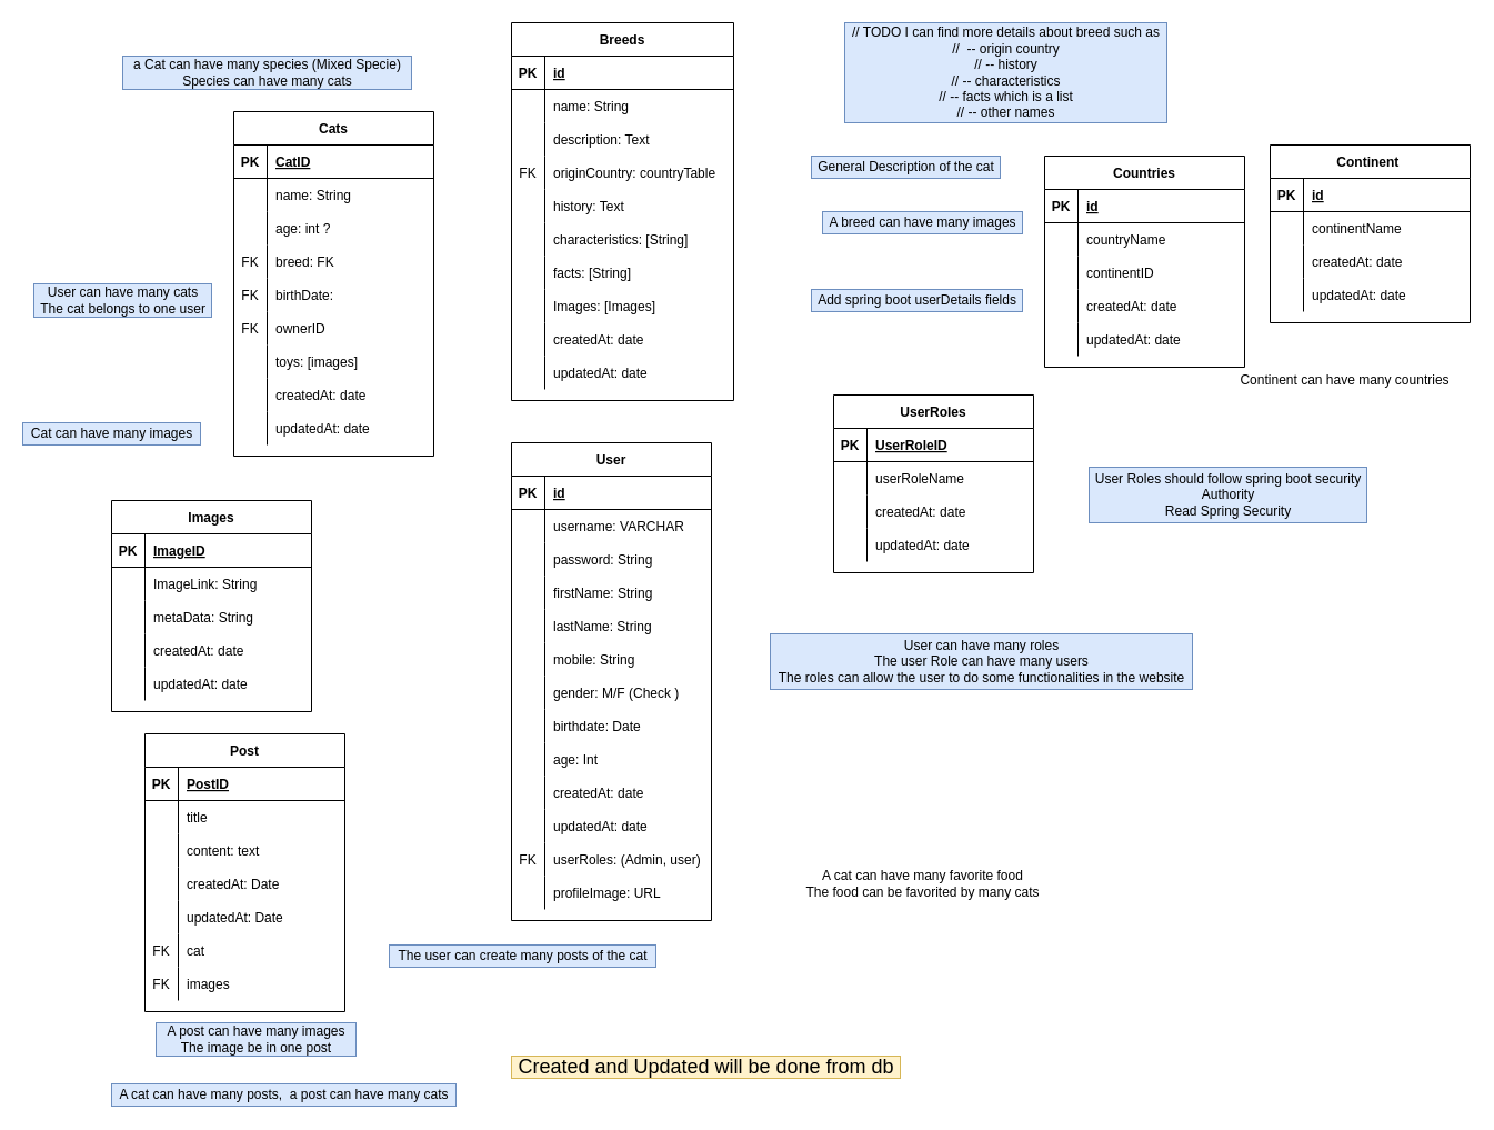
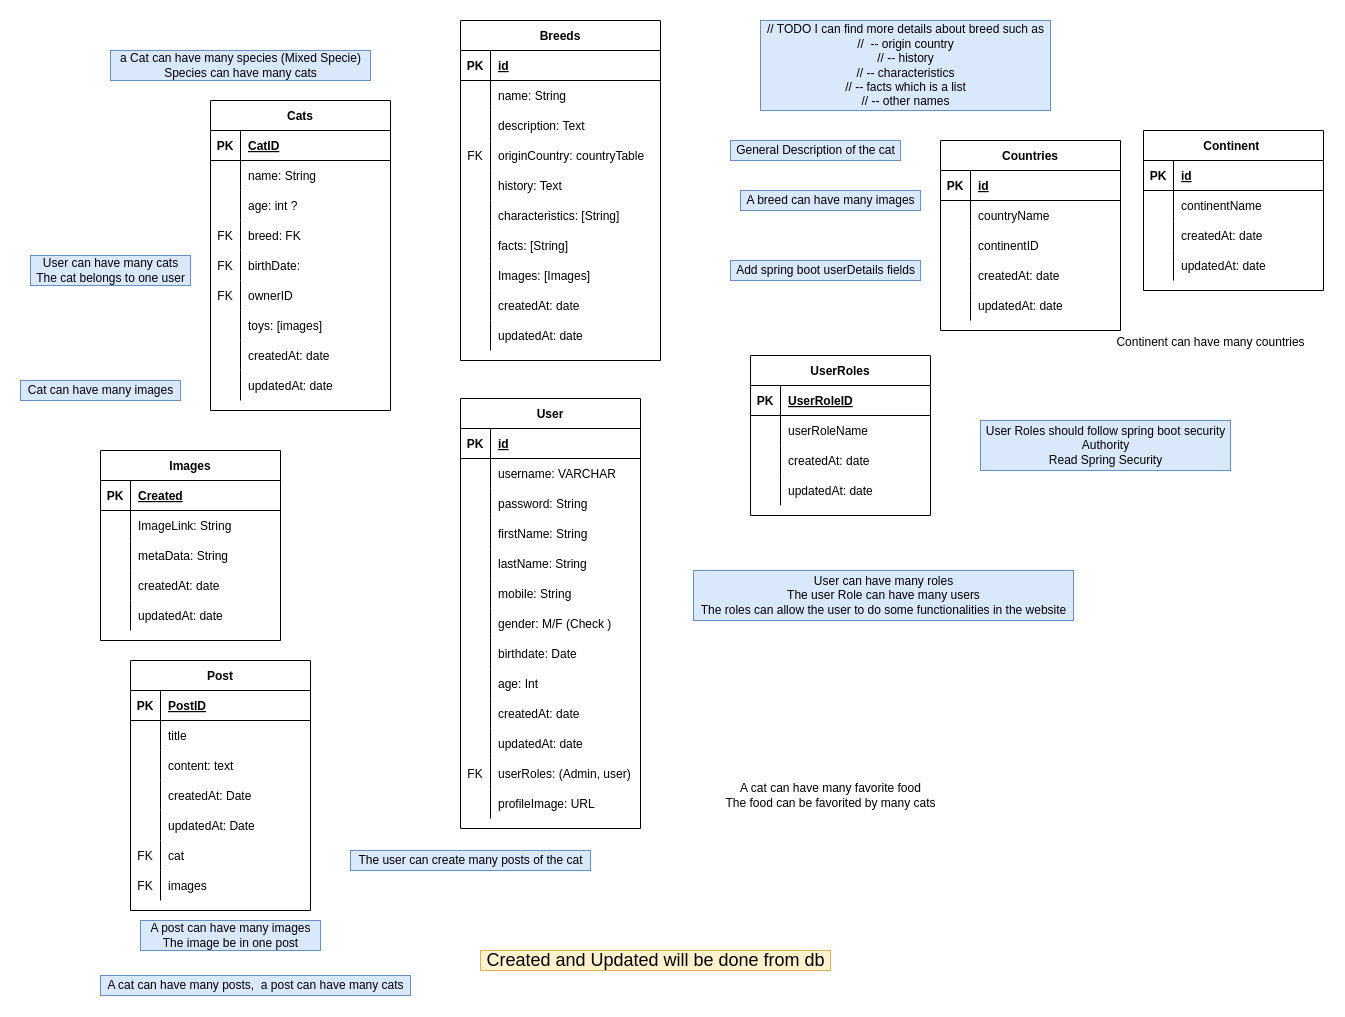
- <mxCell id="48" value="ImageID" style="shape=partialRectangle;connectable=0;fillColor=none;top=0;left=0;bottom=0;right=0;align=left;spacingLeft=6;fontStyle=5;overflow=hidden;" parent="46" vertex="1"><mxGeometry x="30" width="150" height="30" as="geometry"><mxRectangle width="150" height="30" as="alternateBounds" /></mxGeometry></mxCell>
+ <mxCell id="48" value="Created" style="shape=partialRectangle;connectable=0;fillColor=none;top=0;left=0;bottom=0;right=0;align=left;spacingLeft=6;fontStyle=5;overflow=hidden;" parent="46" vertex="1"><mxGeometry x="30" width="150" height="30" as="geometry"><mxRectangle width="150" height="30" as="alternateBounds" /></mxGeometry></mxCell>
- <mxCell id="194" value="&lt;font style=&quot;font-size: 18px&quot;&gt;Created and Updated will be done from db&lt;/font&gt;" style="text;html=1;align=center;verticalAlign=middle;resizable=0;points=[];autosize=1;strokeColor=#d6b656;fillColor=#fff2cc;" vertex="1" parent="1"><mxGeometry x="460" y="950" width="350" height="20" as="geometry" /></mxCell>
+ <mxCell id="194" value="&lt;font style=&quot;font-size: 18px&quot;&gt;Created and Updated will be done from db&lt;/font&gt;" style="text;html=1;align=center;verticalAlign=middle;resizable=0;points=[];autosize=1;strokeColor=#d6b656;fillColor=#fff2cc;" vertex="1" parent="1"><mxGeometry x="480" y="950" width="350" height="20" as="geometry" /></mxCell>
